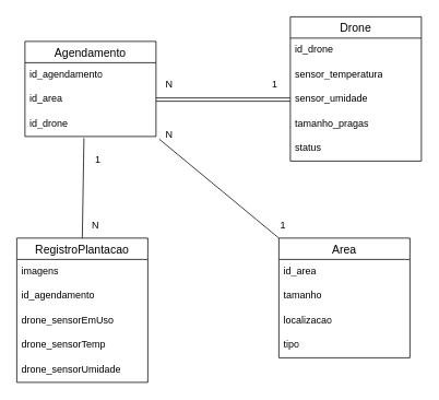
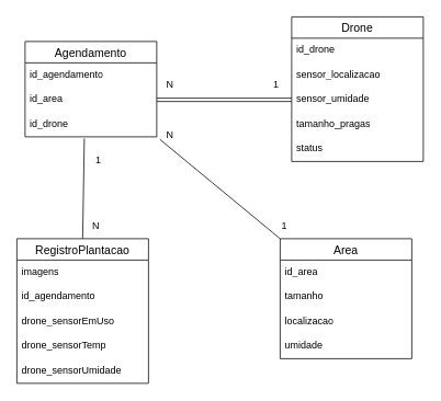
- <mxCell id="8" value="sensor_temperatura" style="text;strokeColor=none;fillColor=none;spacingLeft=4;spacingRight=4;overflow=hidden;rotatable=0;points=[[0,0.5],[1,0.5]];portConstraint=eastwest;fontSize=12;whiteSpace=wrap;html=1;" vertex="1" parent="6"><mxGeometry y="56" width="160" height="30" as="geometry" /></mxCell>
+ <mxCell id="8" value="sensor_localizacao" style="text;strokeColor=none;fillColor=none;spacingLeft=4;spacingRight=4;overflow=hidden;rotatable=0;points=[[0,0.5],[1,0.5]];portConstraint=eastwest;fontSize=12;whiteSpace=wrap;html=1;" vertex="1" parent="6"><mxGeometry y="56" width="160" height="30" as="geometry" /></mxCell>
- <mxCell id="22" value="&lt;div&gt;tipo&lt;/div&gt;" style="text;strokeColor=none;fillColor=none;spacingLeft=4;spacingRight=4;overflow=hidden;rotatable=0;points=[[0,0.5],[1,0.5]];portConstraint=eastwest;fontSize=12;whiteSpace=wrap;html=1;" vertex="1" parent="18"><mxGeometry y="116" width="160" height="30" as="geometry" /></mxCell>
+ <mxCell id="22" value="&lt;div&gt;umidade&lt;/div&gt;" style="text;strokeColor=none;fillColor=none;spacingLeft=4;spacingRight=4;overflow=hidden;rotatable=0;points=[[0,0.5],[1,0.5]];portConstraint=eastwest;fontSize=12;whiteSpace=wrap;html=1;" vertex="1" parent="18"><mxGeometry y="116" width="160" height="30" as="geometry" /></mxCell>
